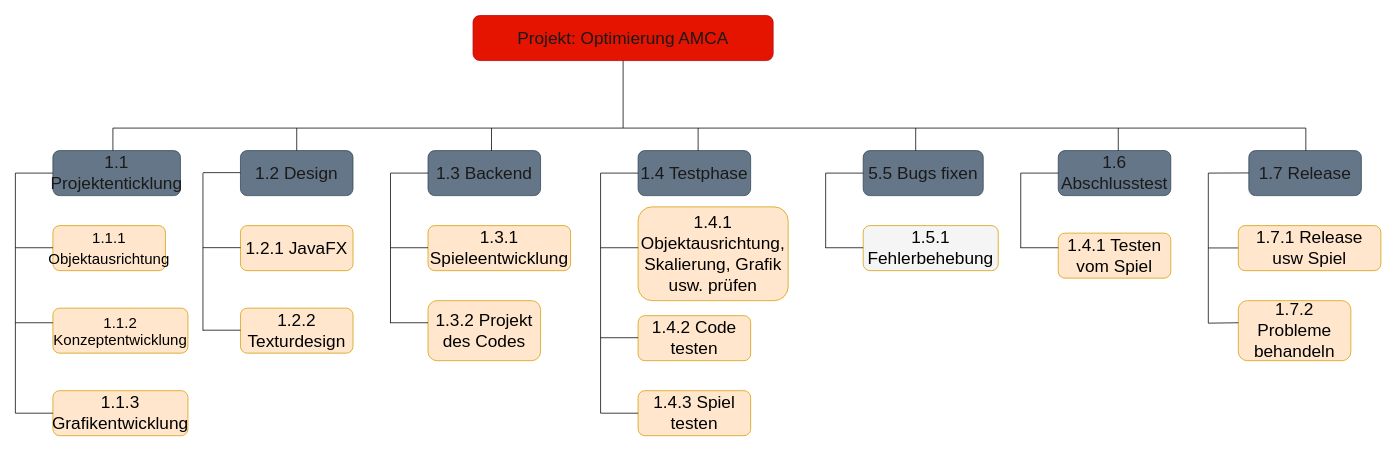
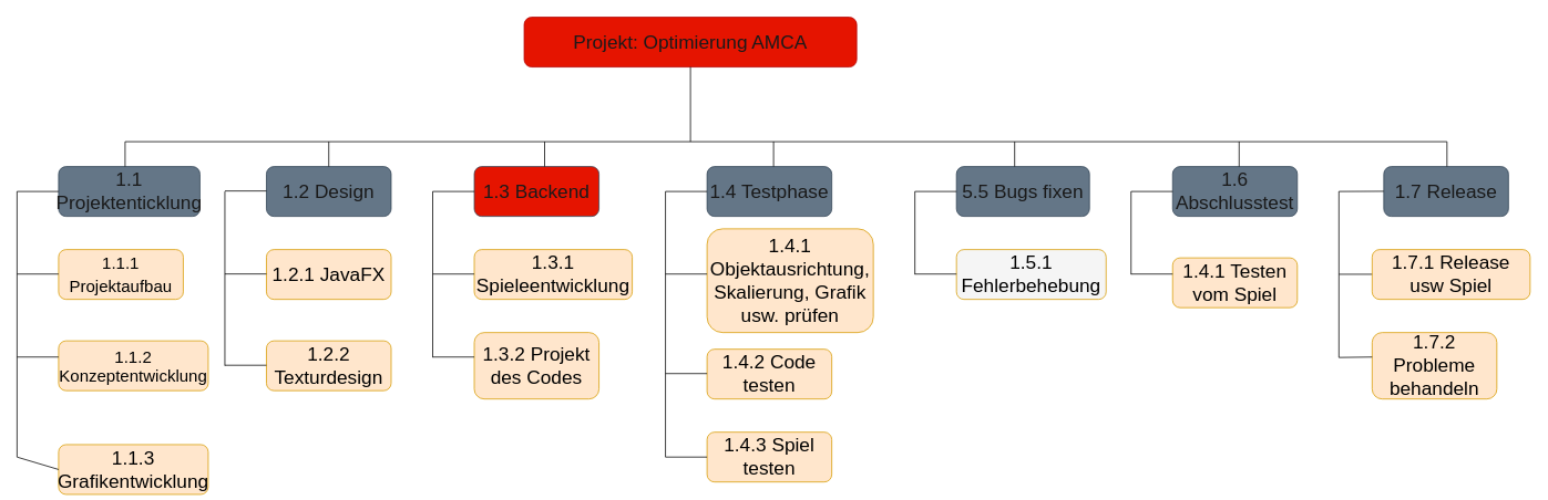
- <mxCell id="7" value="&lt;font color=&quot;#1a1a1a&quot;&gt;1.3 Backend&lt;/font&gt;" style="rounded=1;whiteSpace=wrap;html=1;fontFamily=Helvetica;fontSize=23;fillColor=#647687;fontColor=#ffffff;strokeColor=#314354;" parent="1" vertex="1"><mxGeometry x="570" y="200" width="150" height="60" as="geometry" /></mxCell>
+ <mxCell id="7" value="&lt;font color=&quot;#1a1a1a&quot;&gt;1.3 Backend&lt;/font&gt;" style="rounded=1;whiteSpace=wrap;html=1;fontFamily=Helvetica;fontSize=23;fillColor=#e51400;fontColor=#ffffff;strokeColor=#314354;" parent="1" vertex="1"><mxGeometry x="570" y="200" width="150" height="60" as="geometry" /></mxCell>
- <mxCell id="11" value="&lt;font style=&quot;font-size: 20px;&quot;&gt;1.1.1 Objektausrichtung&lt;/font&gt;" style="rounded=1;whiteSpace=wrap;html=1;fontFamily=Helvetica;fontSize=23;fillColor=#ffe6cc;strokeColor=#d79b00;" parent="1" vertex="1"><mxGeometry x="70" y="300" width="150" height="60" as="geometry" /></mxCell>
+ <mxCell id="11" value="&lt;font style=&quot;font-size: 20px;&quot;&gt;1.1.1 Projektaufbau&lt;/font&gt;" style="rounded=1;whiteSpace=wrap;html=1;fontFamily=Helvetica;fontSize=23;fillColor=#ffe6cc;strokeColor=#d79b00;" parent="1" vertex="1"><mxGeometry x="70" y="300" width="150" height="60" as="geometry" /></mxCell>
- <mxCell id="13" value="1.1.3 Grafikentwicklung" style="rounded=1;whiteSpace=wrap;html=1;fontFamily=Helvetica;fontSize=23;fillColor=#ffe6cc;strokeColor=#d79b00;" parent="1" vertex="1"><mxGeometry x="70" y="520" width="180" height="60" as="geometry" /></mxCell>
+ <mxCell id="13" value="1.1.3 Grafikentwicklung" style="rounded=1;whiteSpace=wrap;html=1;fontFamily=Helvetica;fontSize=23;fillColor=#ffe6cc;strokeColor=#d79b00;" parent="1" vertex="1"><mxGeometry x="70" y="535" width="180" height="60" as="geometry" /></mxCell>
